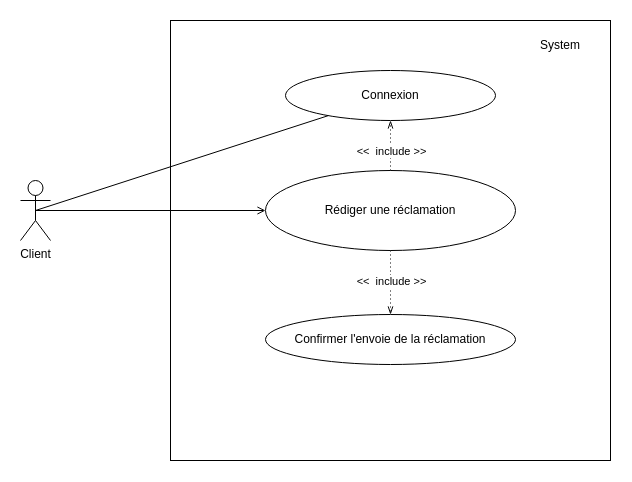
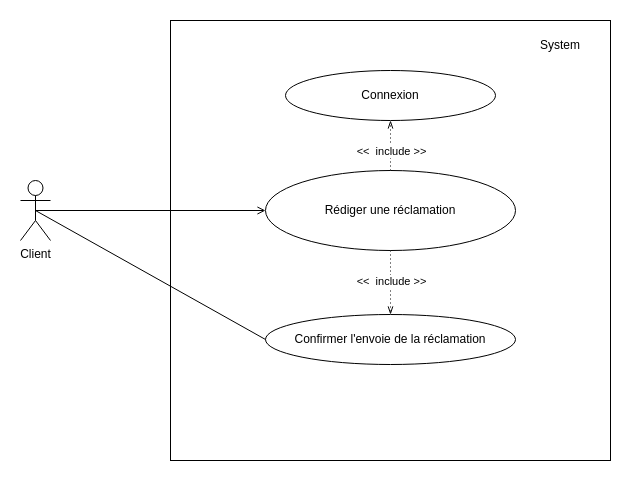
- <mxCell id="13" value="" style="endArrow=none;html=1;rounded=0;strokeWidth=1;exitX=0.5;exitY=0.5;exitDx=0;exitDy=0;exitPerimeter=0;" edge="1" parent="1" source="4" target="6"><mxGeometry width="50" height="50" relative="1" as="geometry"><mxPoint x="310" y="260" as="sourcePoint" /><mxPoint x="360" y="210" as="targetPoint" /></mxGeometry></mxCell>
+ <mxCell id="13" value="" style="endArrow=none;html=1;rounded=0;strokeWidth=1;exitX=0.5;exitY=0.5;exitDx=0;exitDy=0;exitPerimeter=0;entryX=0;entryY=0.5;entryDx=0;entryDy=0;" edge="1" parent="1" source="4" target="9"><mxGeometry width="50" height="50" relative="1" as="geometry"><mxPoint x="310" y="260" as="sourcePoint" /><mxPoint x="360" y="210" as="targetPoint" /></mxGeometry></mxCell>
